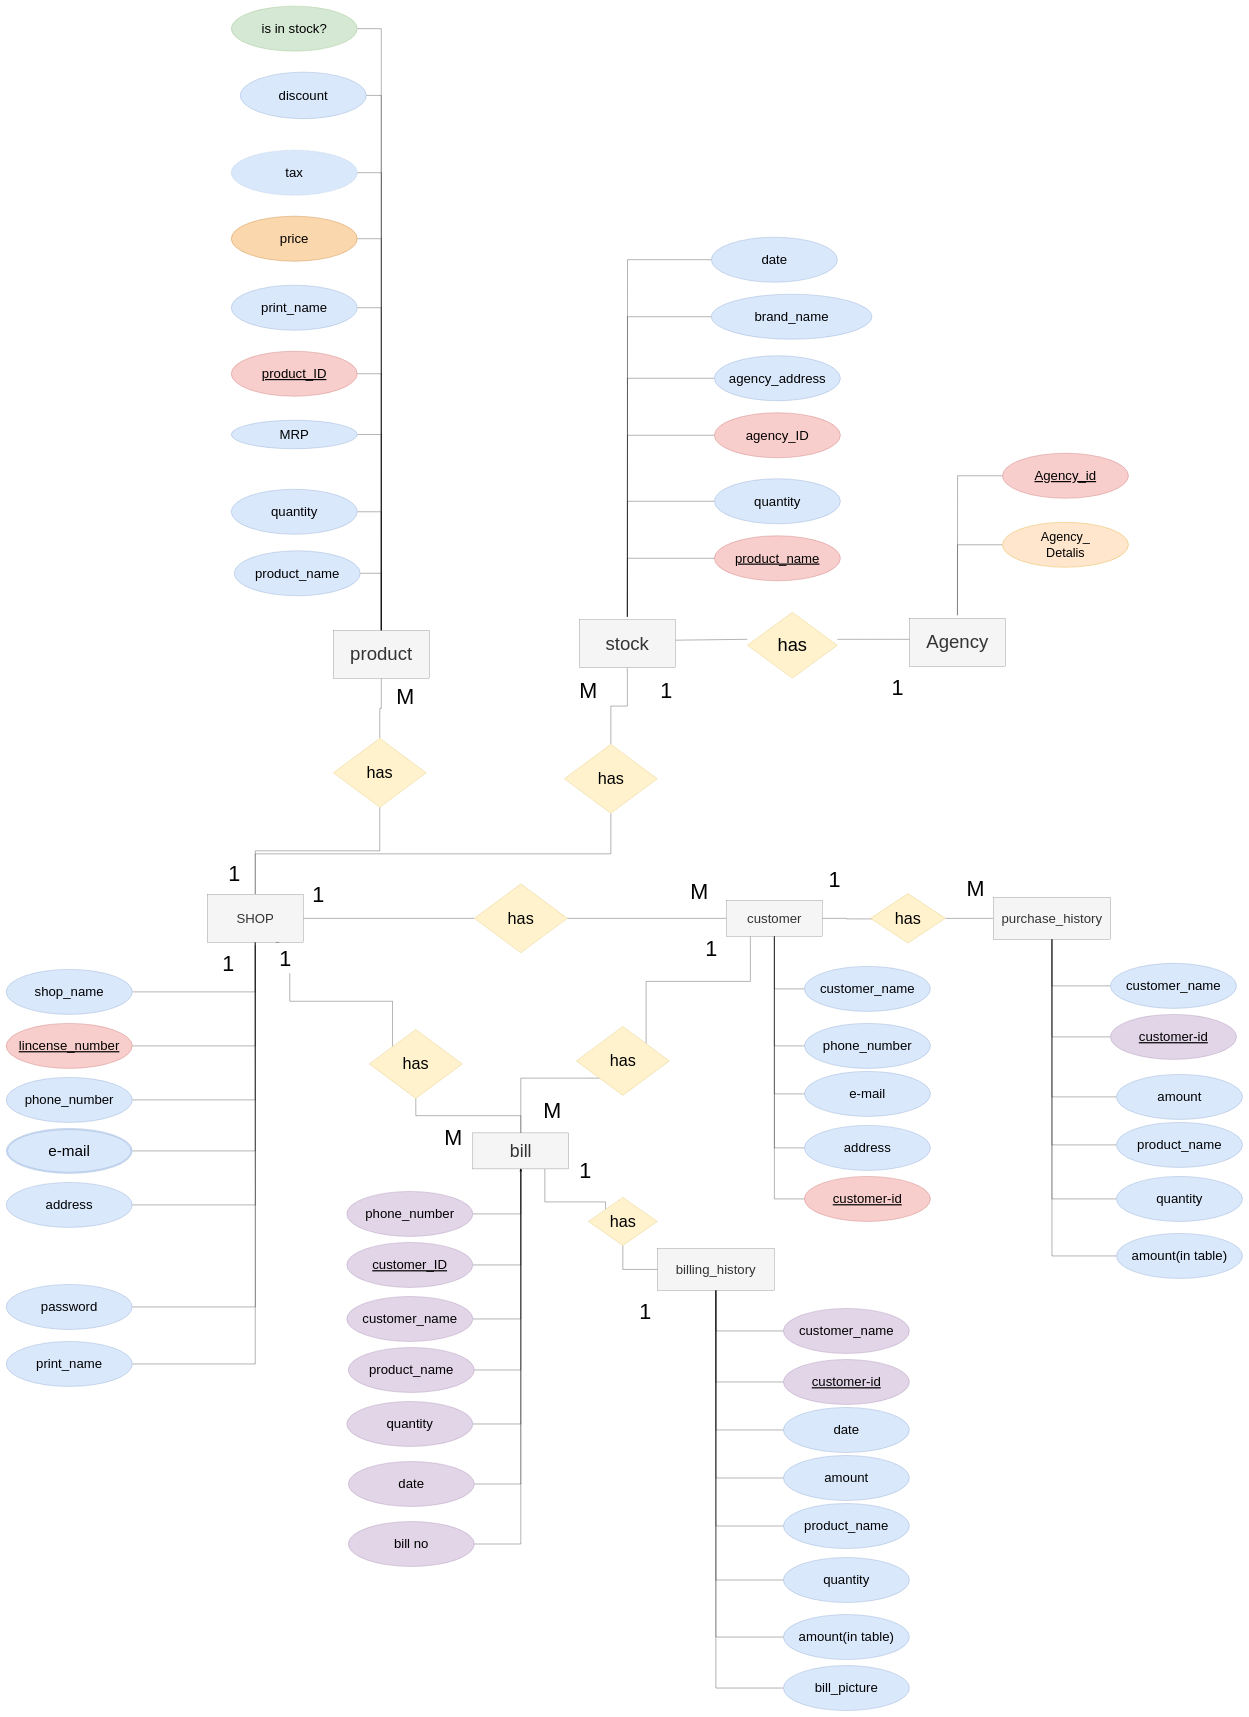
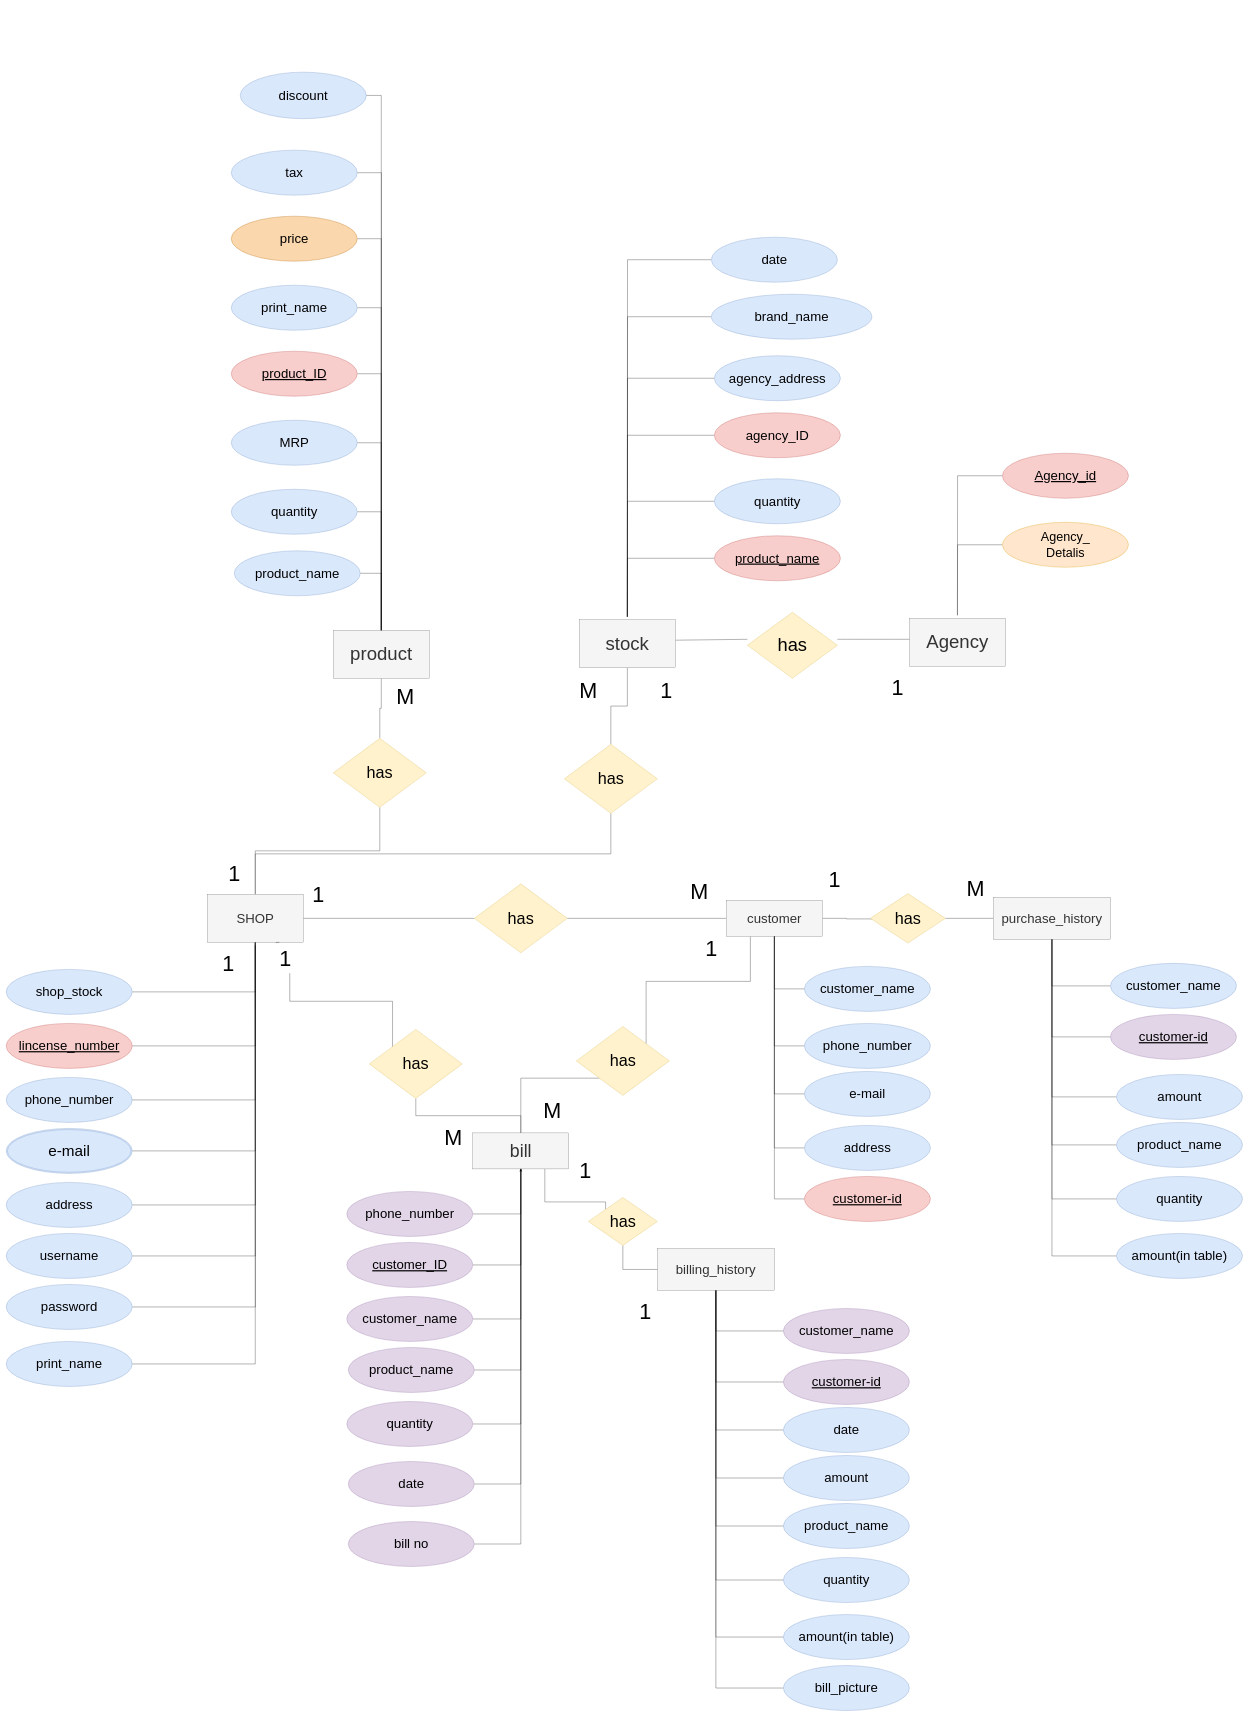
- <mxCell id="107" value="is in stock?" style="ellipse;whiteSpace=wrap;html=1;align=center;fontSize=44;fillColor=#d5e8d4;strokeColor=#82b366;" parent="1" vertex="1"><mxGeometry x="770" y="20" width="420" height="150" as="geometry" /></mxCell>
- <mxCell id="106" style="edgeStyle=orthogonalEdgeStyle;rounded=0;orthogonalLoop=1;jettySize=auto;html=1;exitX=1;exitY=0.5;exitDx=0;exitDy=0;entryX=0.5;entryY=0;entryDx=0;entryDy=0;fontSize=62;endArrow=none;endFill=0;startSize=8;endSize=8;" parent="1" source="107" target="89" edge="1"><mxGeometry relative="1" as="geometry" /></mxCell>
- <mxCell id="101" value="tax" style="ellipse;whiteSpace=wrap;html=1;align=center;fontSize=44;fillColor=#dae8fc;strokeColor=#6c8ebf;dashed=1;" parent="1" vertex="1"><mxGeometry x="770" y="500" width="420" height="150" as="geometry" /></mxCell>
+ <mxCell id="101" value="tax" style="ellipse;whiteSpace=wrap;html=1;align=center;fontSize=44;fillColor=#dae8fc;strokeColor=#6c8ebf;" parent="1" vertex="1"><mxGeometry x="770" y="500" width="420" height="150" as="geometry" /></mxCell>
- <mxCell id="99" value="MRP" style="ellipse;whiteSpace=wrap;html=1;align=center;fontSize=44;fillColor=#dae8fc;strokeColor=#6c8ebf;" parent="1" vertex="1"><mxGeometry x="770" y="1400" width="420" height="95" as="geometry" /></mxCell>
+ <mxCell id="99" value="MRP" style="ellipse;whiteSpace=wrap;html=1;align=center;fontSize=44;fillColor=#dae8fc;strokeColor=#6c8ebf;" parent="1" vertex="1"><mxGeometry x="770" y="1400" width="420" height="150" as="geometry" /></mxCell>
- <mxCell id="8" value="shop_name" style="ellipse;whiteSpace=wrap;html=1;align=center;fontSize=44;fillColor=#dae8fc;strokeColor=#6c8ebf;" parent="1" vertex="1"><mxGeometry x="20" y="3230" width="420" height="150" as="geometry" /></mxCell>
+ <mxCell id="8" value="shop_stock" style="ellipse;whiteSpace=wrap;html=1;align=center;fontSize=44;fillColor=#dae8fc;strokeColor=#6c8ebf;" parent="1" vertex="1"><mxGeometry x="20" y="3230" width="420" height="150" as="geometry" /></mxCell>
+ <mxCell id="16" value="username" style="ellipse;whiteSpace=wrap;html=1;align=center;fontSize=44;fillColor=#dae8fc;strokeColor=#6c8ebf;" parent="1" vertex="1"><mxGeometry x="20" y="4110" width="420" height="150" as="geometry" /></mxCell>
+ <mxCell id="15" style="edgeStyle=orthogonalEdgeStyle;rounded=0;orthogonalLoop=1;jettySize=auto;html=1;exitX=1;exitY=0.5;exitDx=0;exitDy=0;fontSize=51;endArrow=none;endFill=0;startSize=8;endSize=8;entryX=0.5;entryY=1;entryDx=0;entryDy=0;" parent="1" source="16" target="7" edge="1"><mxGeometry relative="1" as="geometry"><mxPoint x="850" y="3120" as="targetPoint" /></mxGeometry></mxCell>
